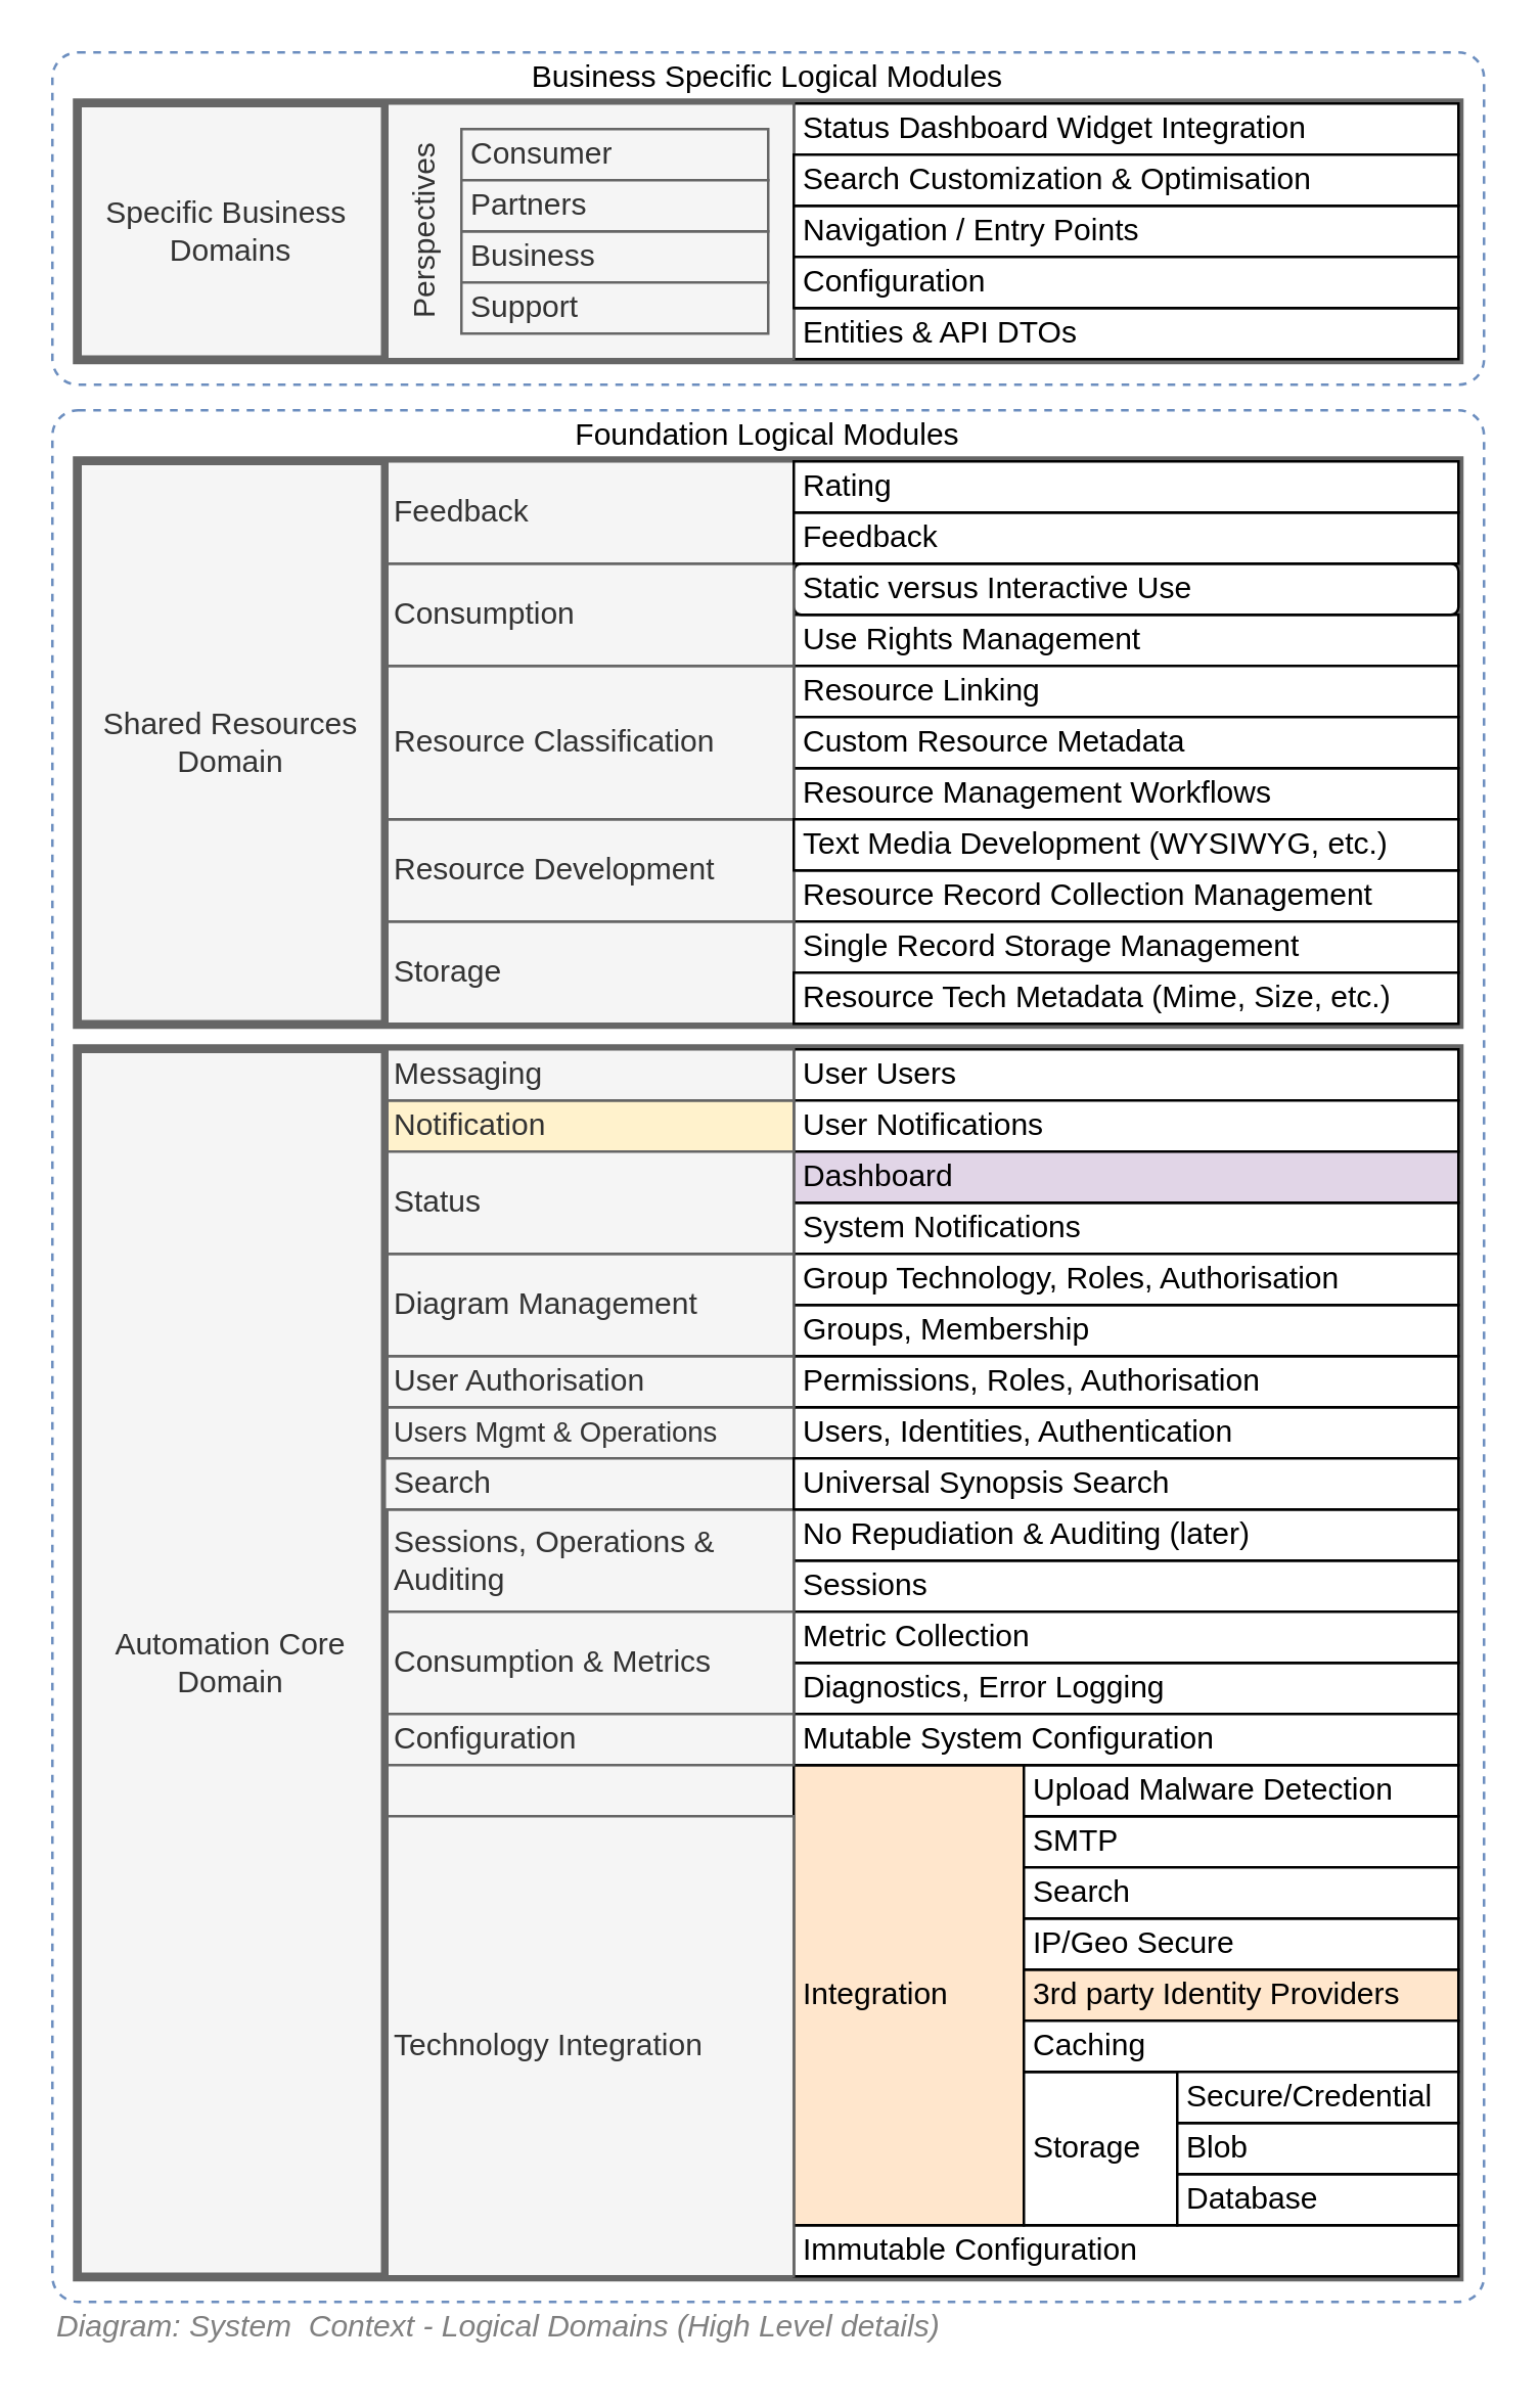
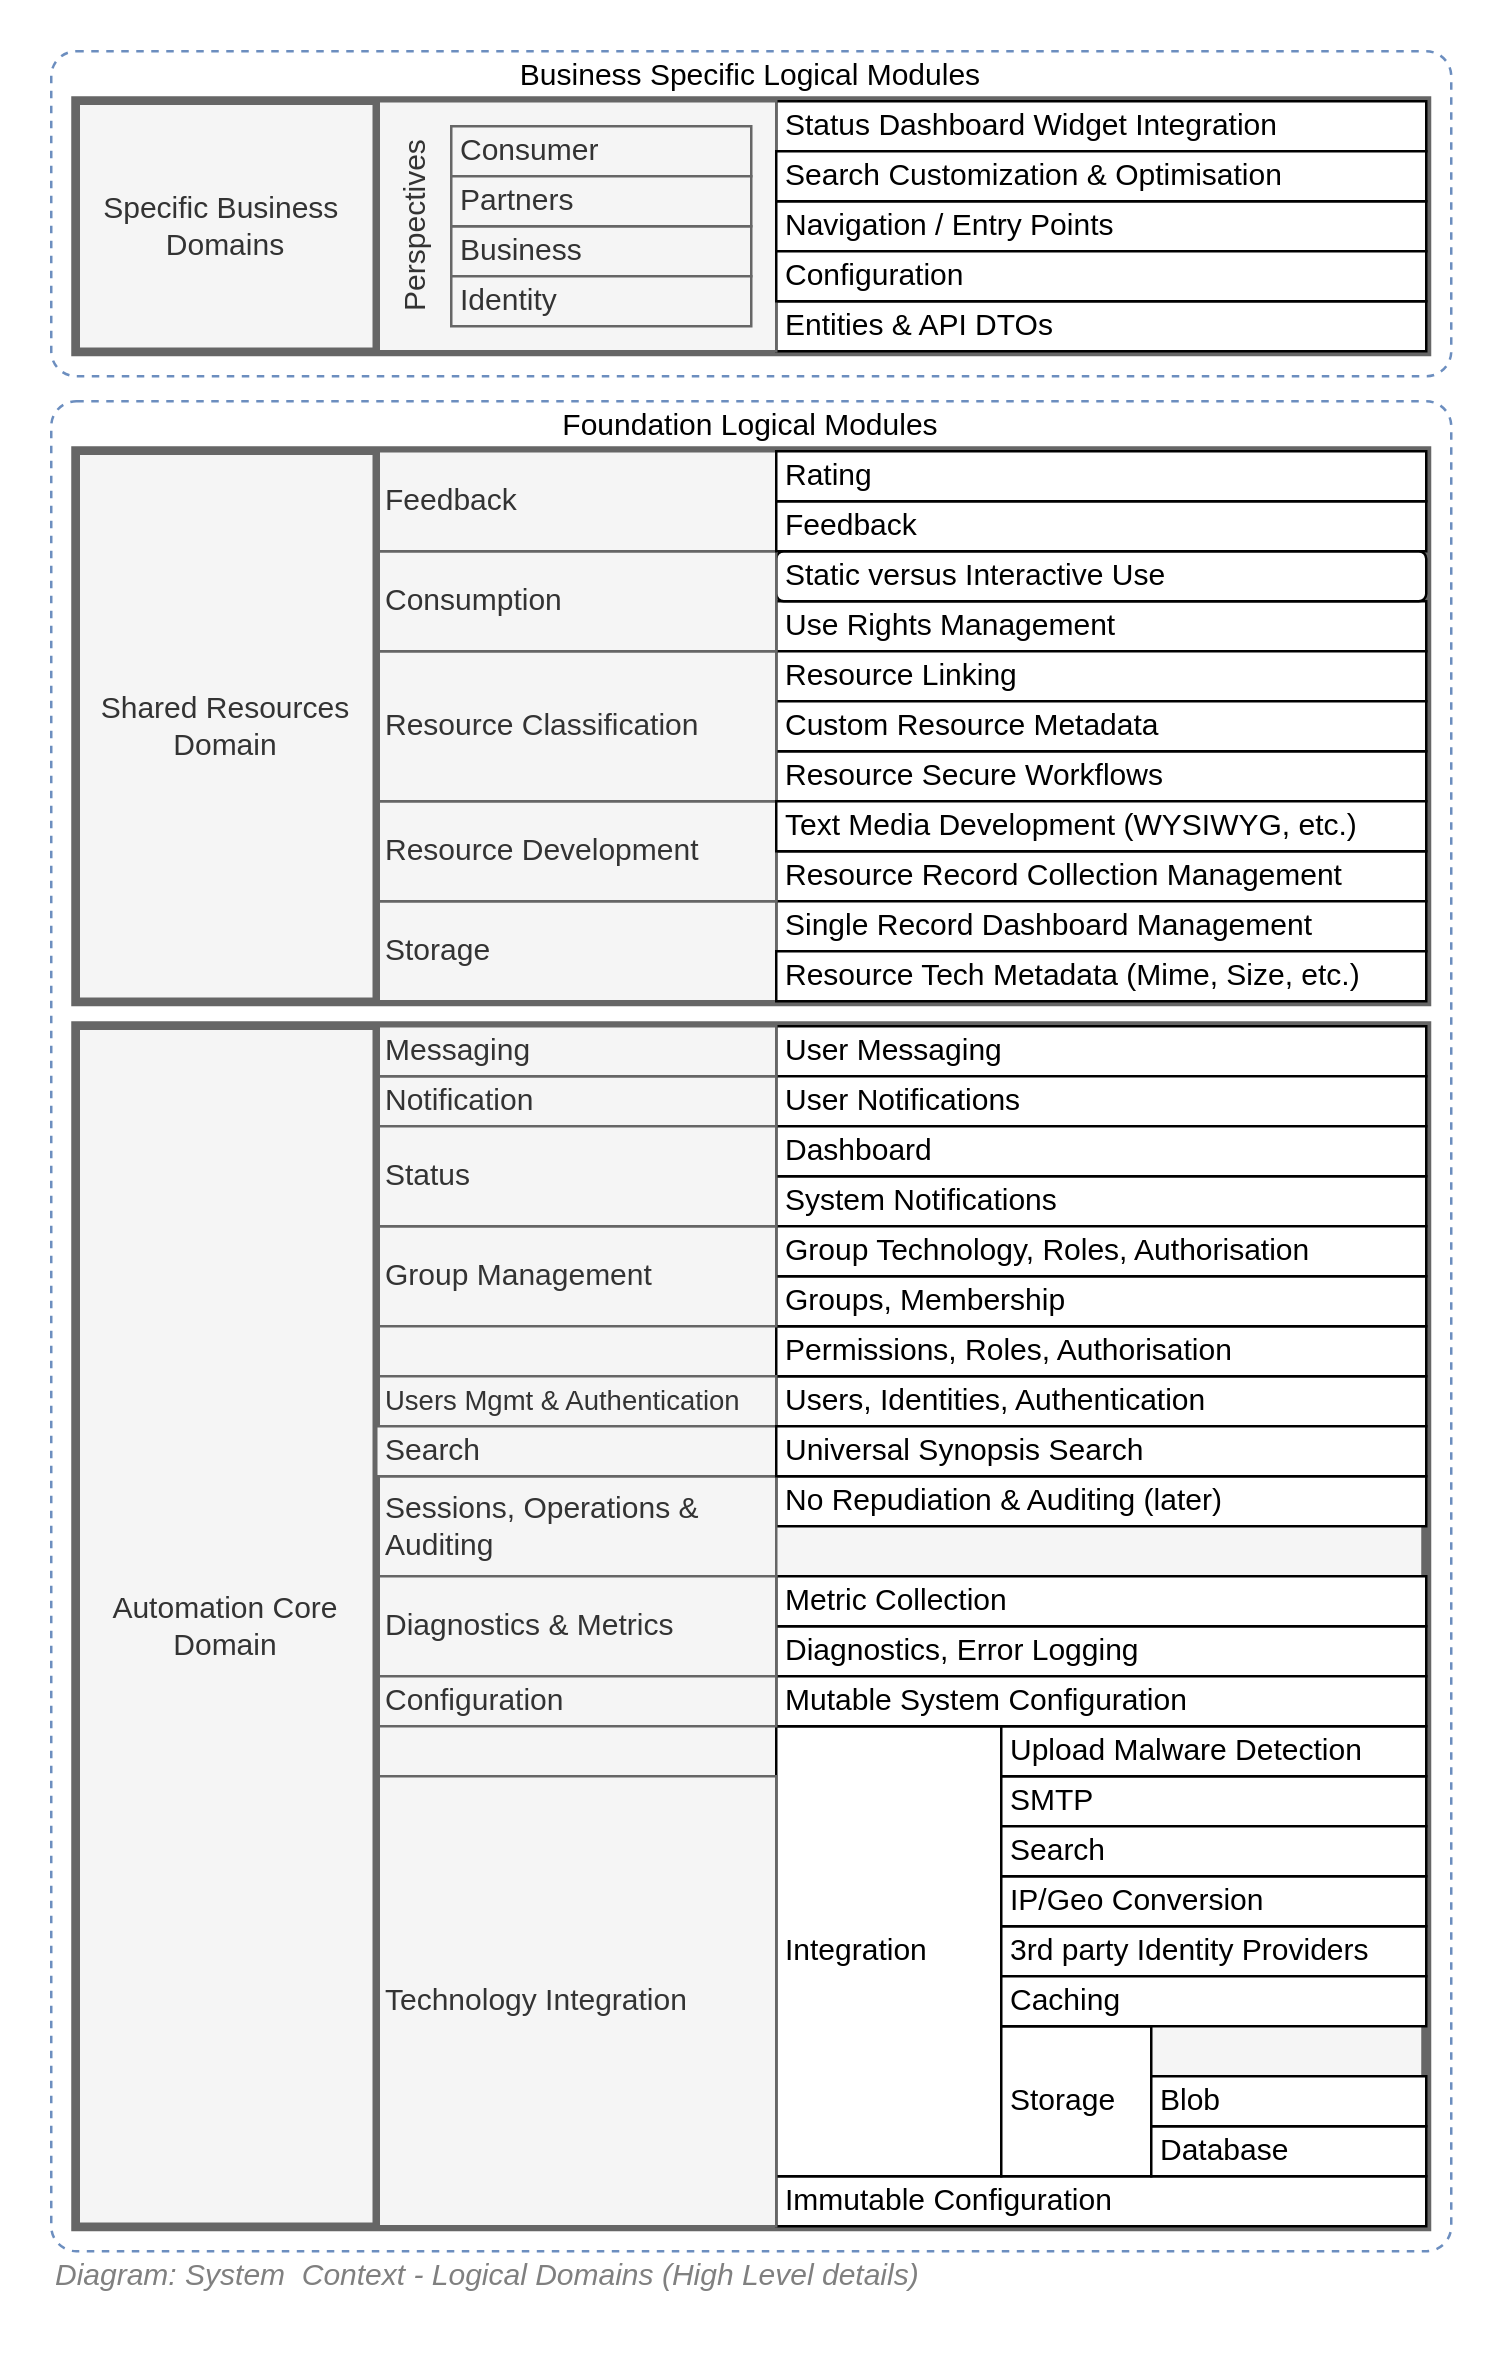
- <mxCell id="41" value="Support" style="rounded=0;whiteSpace=wrap;html=1;align=left;fillColor=#f5f5f5;strokeColor=#666666;fontColor=#333333;spacingLeft=0;spacing=4;" vertex="1" parent="8"><mxGeometry x="180" y="110" width="120" height="20" as="geometry" /></mxCell>
+ <mxCell id="41" value="Identity" style="rounded=0;whiteSpace=wrap;html=1;align=left;fillColor=#f5f5f5;strokeColor=#666666;fontColor=#333333;spacingLeft=0;spacing=4;" vertex="1" parent="8"><mxGeometry x="180" y="110" width="120" height="20" as="geometry" /></mxCell>
- <mxCell id="21" value="Resource Management Workflows" style="rounded=0;whiteSpace=wrap;html=1;align=left;spacingLeft=0;spacing=4;" vertex="1" parent="8"><mxGeometry x="310" y="300" width="260" height="20" as="geometry" /></mxCell>
+ <mxCell id="21" value="Resource Secure Workflows" style="rounded=0;whiteSpace=wrap;html=1;align=left;spacingLeft=0;spacing=4;" vertex="1" parent="8"><mxGeometry x="310" y="300" width="260" height="20" as="geometry" /></mxCell>
- <mxCell id="23" value="Single Record Storage Management" style="rounded=0;whiteSpace=wrap;html=1;align=left;spacingLeft=0;spacing=4;" vertex="1" parent="8"><mxGeometry x="310" y="360" width="260" height="20" as="geometry" /></mxCell>
+ <mxCell id="23" value="Single Record Dashboard Management" style="rounded=0;whiteSpace=wrap;html=1;align=left;spacingLeft=0;spacing=4;" vertex="1" parent="8"><mxGeometry x="310" y="360" width="260" height="20" as="geometry" /></mxCell>
- <mxCell id="31" value="User Users" style="rounded=0;whiteSpace=wrap;html=1;align=left;spacingLeft=0;spacing=4;" vertex="1" parent="8"><mxGeometry x="310" y="410" width="260" height="20" as="geometry" /></mxCell>
+ <mxCell id="31" value="User Messaging" style="rounded=0;whiteSpace=wrap;html=1;align=left;spacingLeft=0;spacing=4;" vertex="1" parent="8"><mxGeometry x="310" y="410" width="260" height="20" as="geometry" /></mxCell>
- <mxCell id="66" value="Notification" style="rounded=0;whiteSpace=wrap;html=1;align=left;fillColor=#fff2cc;strokeColor=#666666;fontColor=#333333;spacingLeft=0;spacing=4;" vertex="1" parent="8"><mxGeometry x="150" y="430" width="160" height="20" as="geometry" /></mxCell>
+ <mxCell id="66" value="Notification" style="rounded=0;whiteSpace=wrap;html=1;align=left;fillColor=#f5f5f5;strokeColor=#666666;fontColor=#333333;spacingLeft=0;spacing=4;" vertex="1" parent="8"><mxGeometry x="150" y="430" width="160" height="20" as="geometry" /></mxCell>
- <mxCell id="43" value="Dashboard" style="rounded=0;whiteSpace=wrap;html=1;align=left;spacingLeft=0;spacing=4;fillColor=#e1d5e7;" vertex="1" parent="8"><mxGeometry x="310" y="450" width="260" height="20" as="geometry" /></mxCell>
+ <mxCell id="43" value="Dashboard" style="rounded=0;whiteSpace=wrap;html=1;align=left;spacingLeft=0;spacing=4;" vertex="1" parent="8"><mxGeometry x="310" y="450" width="260" height="20" as="geometry" /></mxCell>
- <mxCell id="67" value="Diagram Management" style="rounded=0;whiteSpace=wrap;html=1;align=left;fillColor=#f5f5f5;strokeColor=#666666;fontColor=#333333;spacingLeft=0;spacing=4;" vertex="1" parent="8"><mxGeometry x="150" y="490" width="160" height="40" as="geometry" /></mxCell>
+ <mxCell id="67" value="Group Management" style="rounded=0;whiteSpace=wrap;html=1;align=left;fillColor=#f5f5f5;strokeColor=#666666;fontColor=#333333;spacingLeft=0;spacing=4;" vertex="1" parent="8"><mxGeometry x="150" y="490" width="160" height="40" as="geometry" /></mxCell>
- <mxCell id="65" value="User Authorisation" style="rounded=0;whiteSpace=wrap;html=1;align=left;fillColor=#f5f5f5;strokeColor=#666666;fontColor=#333333;spacingLeft=0;spacing=4;" vertex="1" parent="8"><mxGeometry x="150" y="530" width="160" height="20" as="geometry" /></mxCell>
- <mxCell id="64" value="&lt;font style=&quot;font-size: 11px&quot;&gt;Users Mgmt &amp;amp; Operations&lt;/font&gt;" style="rounded=0;whiteSpace=wrap;html=1;align=left;fillColor=#f5f5f5;strokeColor=#666666;fontColor=#333333;spacingLeft=0;spacing=4;" vertex="1" parent="8"><mxGeometry x="150" y="550" width="160" height="20" as="geometry" /></mxCell>
+ <mxCell id="64" value="&lt;font style=&quot;font-size: 11px&quot;&gt;Users Mgmt &amp;amp; Authentication&lt;/font&gt;" style="rounded=0;whiteSpace=wrap;html=1;align=left;fillColor=#f5f5f5;strokeColor=#666666;fontColor=#333333;spacingLeft=0;spacing=4;" vertex="1" parent="8"><mxGeometry x="150" y="550" width="160" height="20" as="geometry" /></mxCell>
- <mxCell id="12" value="Sessions" style="rounded=0;whiteSpace=wrap;html=1;align=left;spacingLeft=0;spacing=4;" vertex="1" parent="8"><mxGeometry x="310" y="610" width="260" height="20" as="geometry" /></mxCell>
- <mxCell id="68" value="Consumption &amp;amp; Metrics" style="rounded=0;whiteSpace=wrap;html=1;align=left;fillColor=#f5f5f5;strokeColor=#666666;fontColor=#333333;spacingLeft=0;spacing=4;" vertex="1" parent="8"><mxGeometry x="150" y="630" width="160" height="40" as="geometry" /></mxCell>
+ <mxCell id="68" value="Diagnostics &amp;amp; Metrics" style="rounded=0;whiteSpace=wrap;html=1;align=left;fillColor=#f5f5f5;strokeColor=#666666;fontColor=#333333;spacingLeft=0;spacing=4;" vertex="1" parent="8"><mxGeometry x="150" y="630" width="160" height="40" as="geometry" /></mxCell>
- <mxCell id="46" value="IP/Geo Secure" style="rounded=0;whiteSpace=wrap;html=1;align=left;spacingLeft=0;spacing=4;" vertex="1" parent="8"><mxGeometry x="400" y="750" width="170" height="20" as="geometry" /></mxCell>
+ <mxCell id="46" value="IP/Geo Conversion" style="rounded=0;whiteSpace=wrap;html=1;align=left;spacingLeft=0;spacing=4;" vertex="1" parent="8"><mxGeometry x="400" y="750" width="170" height="20" as="geometry" /></mxCell>
- <mxCell id="19" value="Integration" style="rounded=0;whiteSpace=wrap;html=1;align=left;spacingLeft=0;spacing=4;fillColor=#ffe6cc;" vertex="1" parent="8"><mxGeometry x="310" y="690" width="90" height="180" as="geometry" /></mxCell>
+ <mxCell id="19" value="Integration" style="rounded=0;whiteSpace=wrap;html=1;align=left;spacingLeft=0;spacing=4;" vertex="1" parent="8"><mxGeometry x="310" y="690" width="90" height="180" as="geometry" /></mxCell>
- <mxCell id="45" value="3rd party Identity Providers" style="rounded=0;whiteSpace=wrap;html=1;align=left;spacingLeft=0;spacing=4;fillColor=#ffe6cc;" vertex="1" parent="8"><mxGeometry x="400" y="770" width="170" height="20" as="geometry" /></mxCell>
+ <mxCell id="45" value="3rd party Identity Providers" style="rounded=0;whiteSpace=wrap;html=1;align=left;spacingLeft=0;spacing=4;" vertex="1" parent="8"><mxGeometry x="400" y="770" width="170" height="20" as="geometry" /></mxCell>
- <mxCell id="52" value="Secure/Credential" style="rounded=0;whiteSpace=wrap;html=1;align=left;spacingLeft=0;spacing=4;" vertex="1" parent="8"><mxGeometry x="460" y="810" width="110" height="20" as="geometry" /></mxCell>
